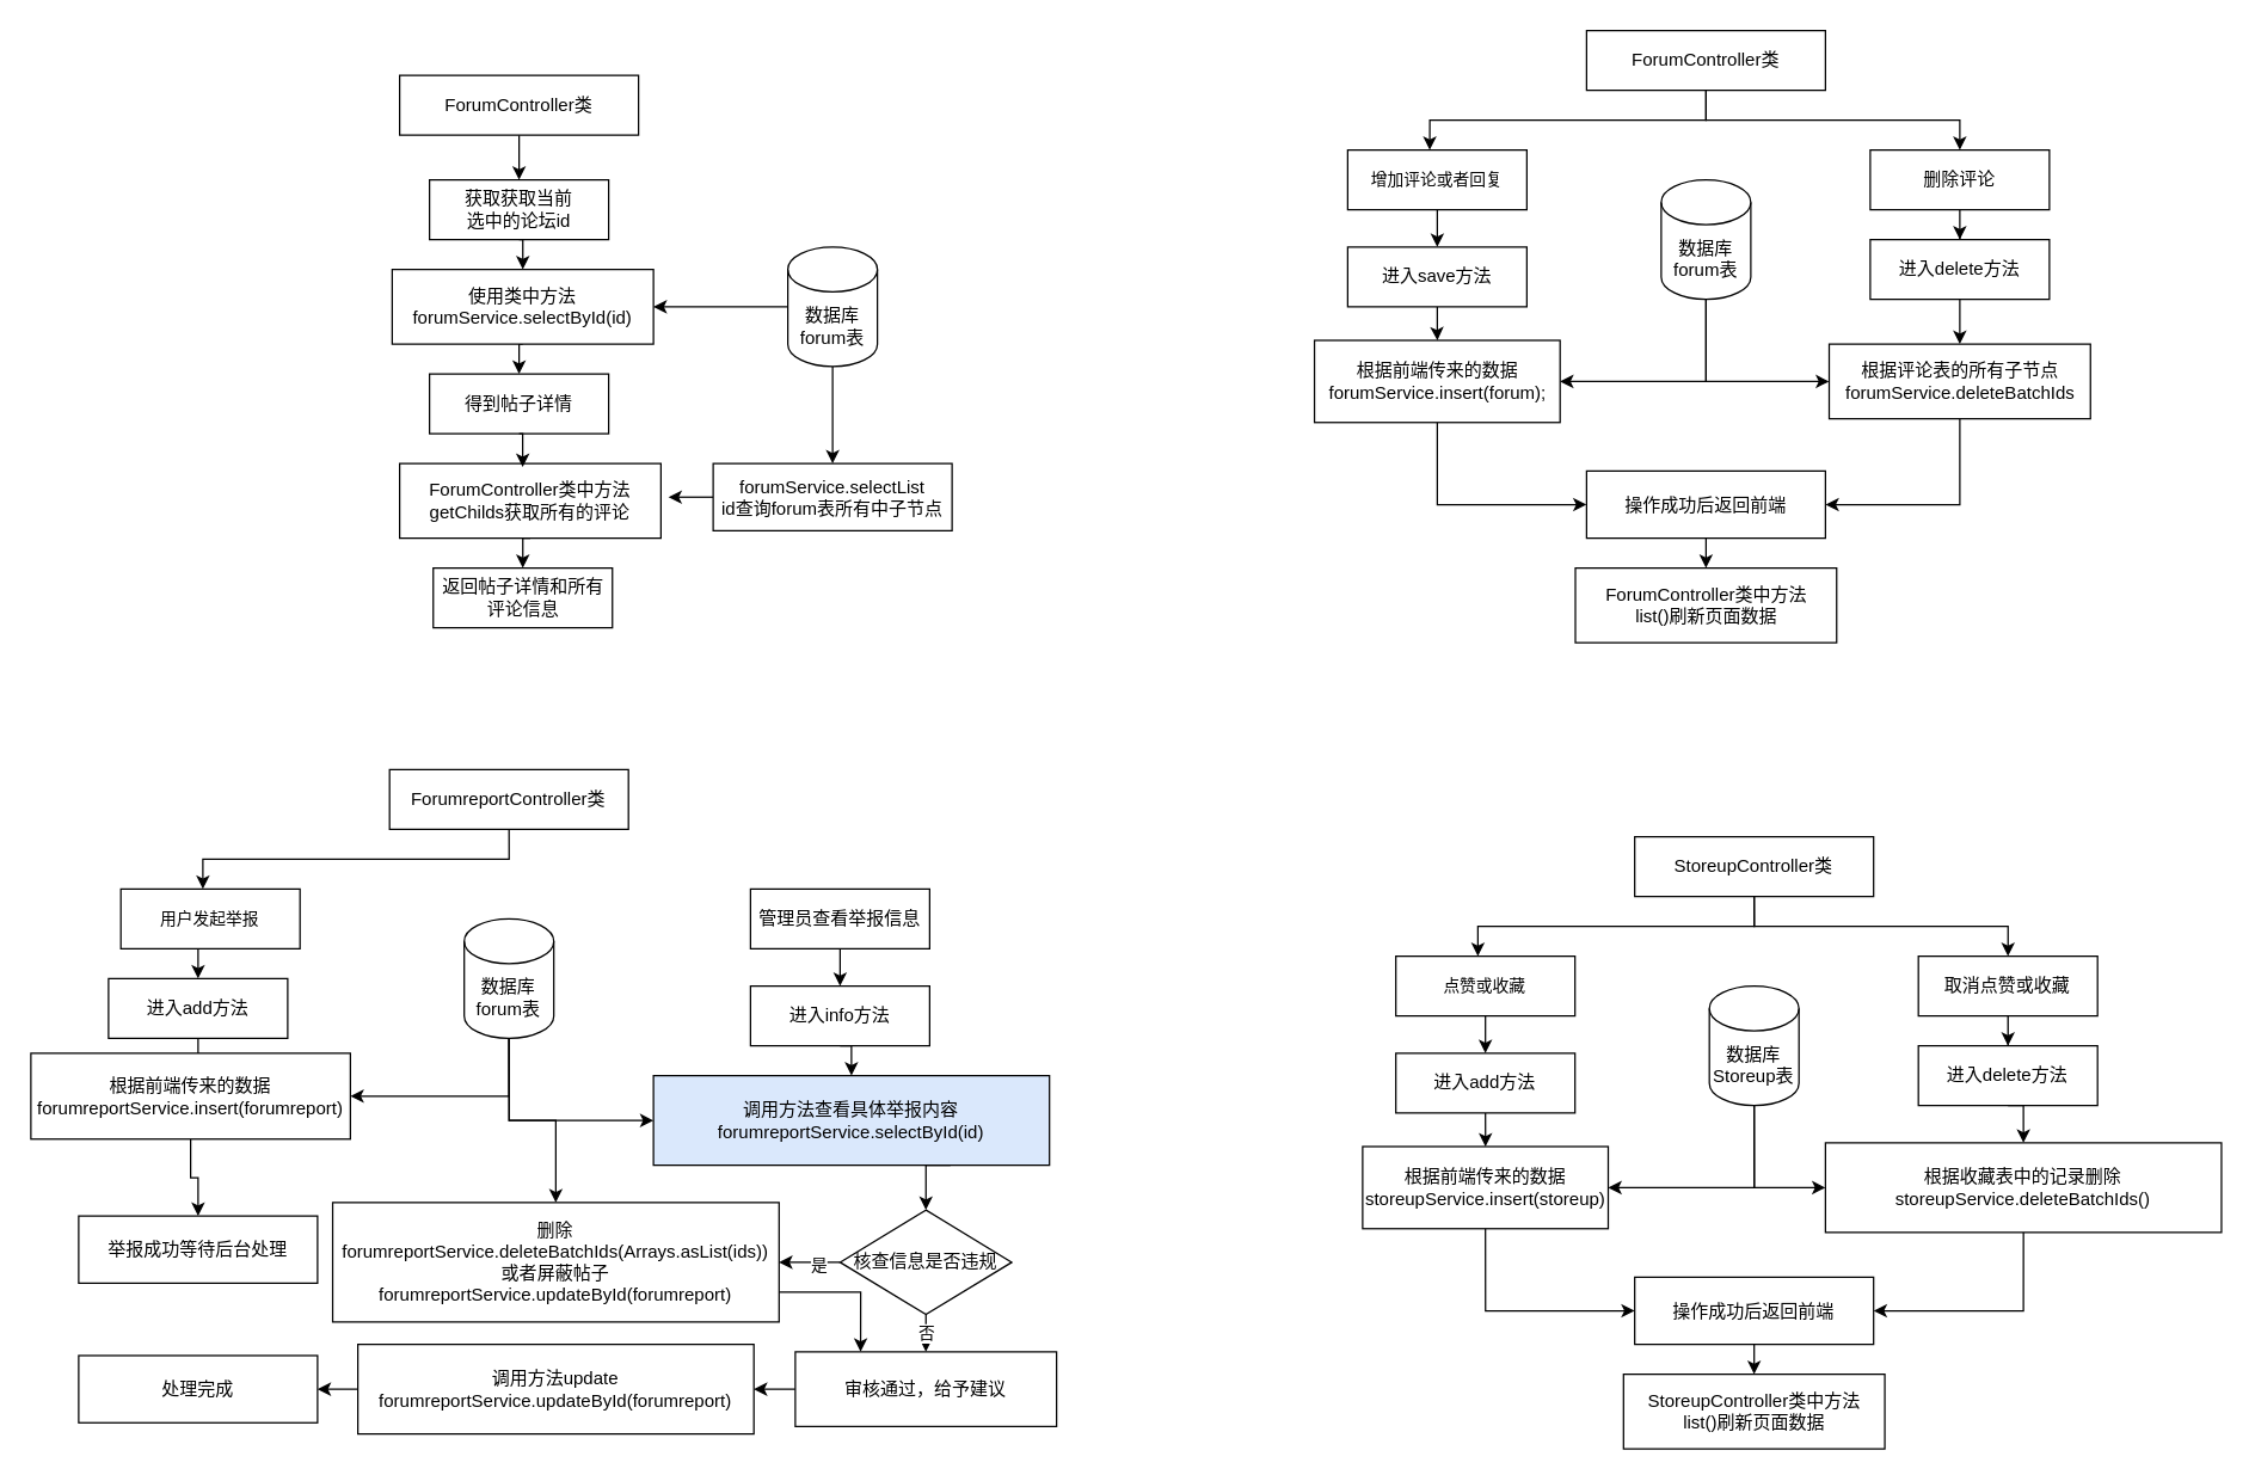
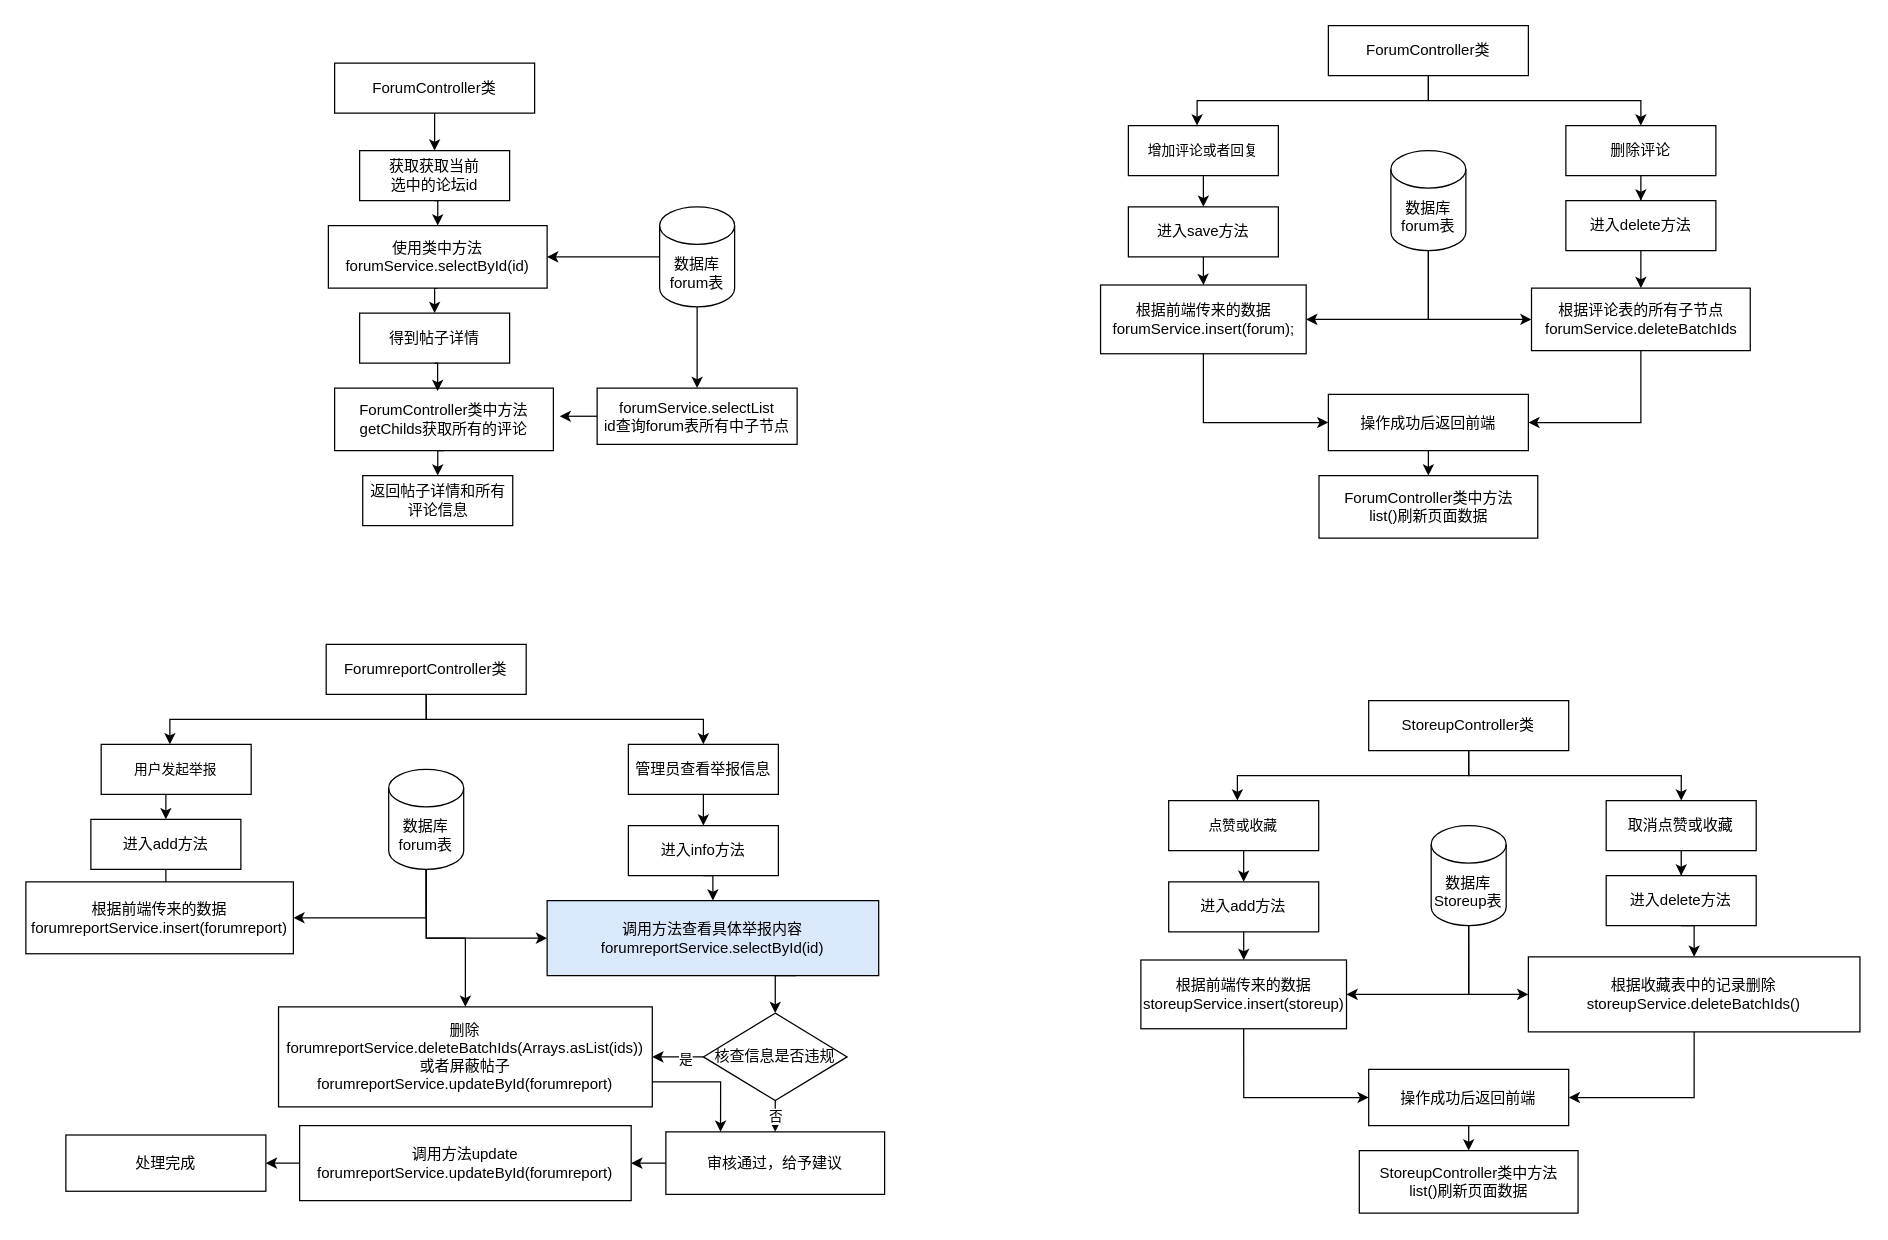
+ <mxCell id="61" style="edgeStyle=orthogonalEdgeStyle;rounded=0;orthogonalLoop=1;jettySize=auto;html=1;exitX=0.5;exitY=1;exitDx=0;exitDy=0;" edge="1" parent="1" source="62" target="75"><mxGeometry relative="1" as="geometry" /></mxCell>
- <mxCell id="78" style="edgeStyle=orthogonalEdgeStyle;rounded=0;orthogonalLoop=1;jettySize=auto;html=1;exitX=0.5;exitY=1;exitDx=0;exitDy=0;entryX=0.5;entryY=0;entryDx=0;entryDy=0;" edge="1" parent="1" source="79" target="73"><mxGeometry relative="1" as="geometry" /></mxCell>
- <mxCell id="73" value="举报成功等待后台处理" style="rounded=0;whiteSpace=wrap;html=1;" vertex="1" parent="1"><mxGeometry x="52" y="814" width="160" height="45" as="geometry" /></mxCell>
